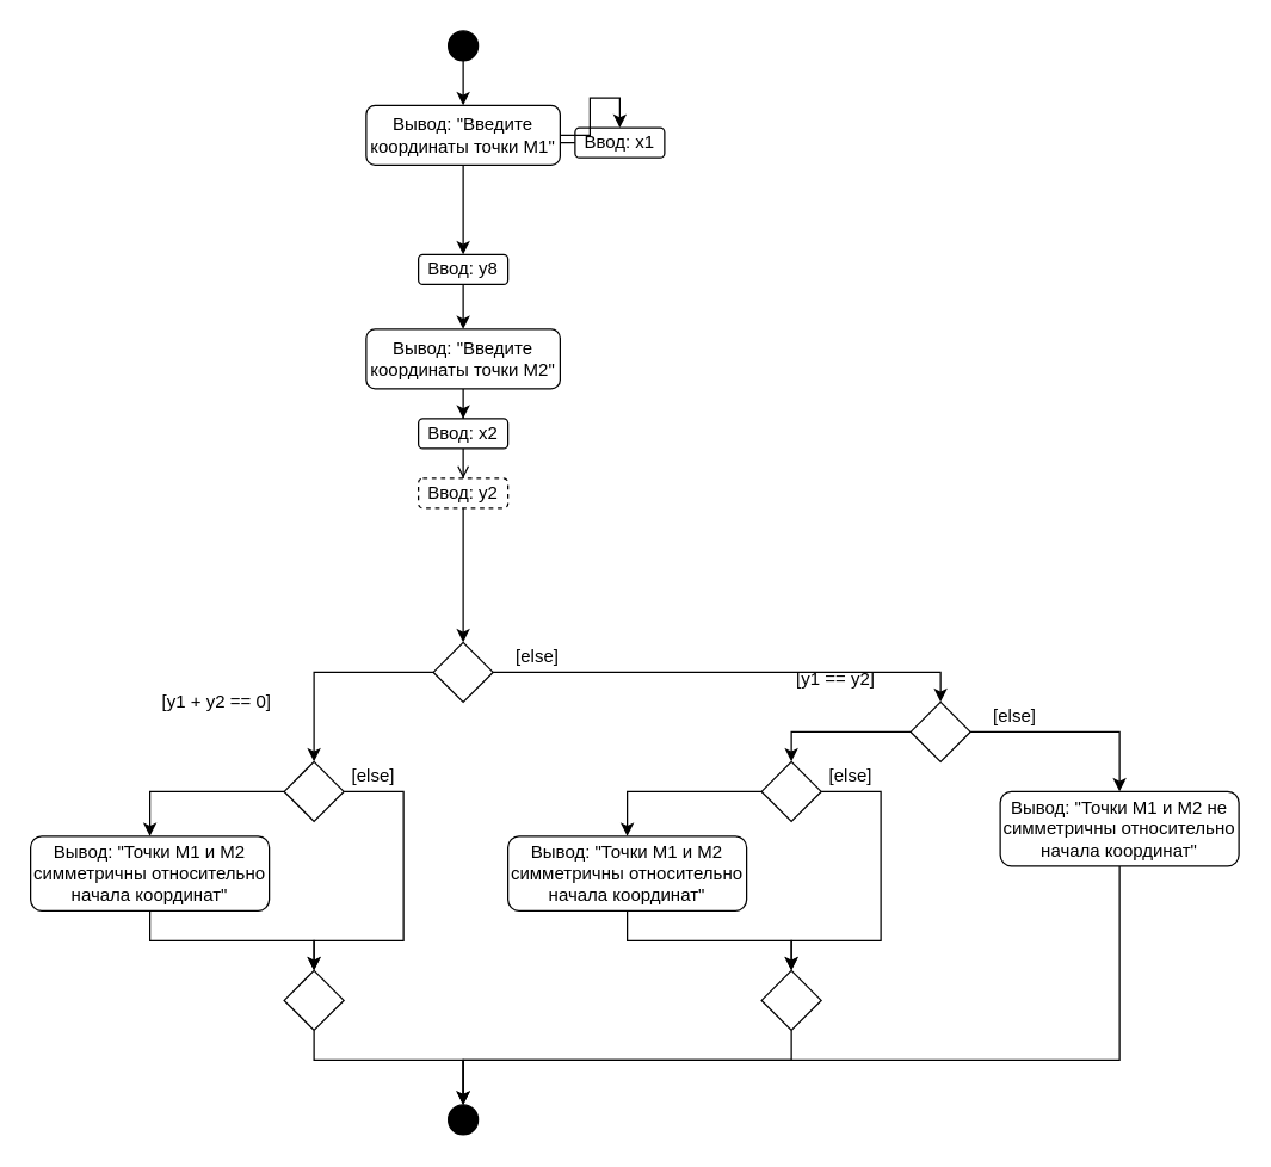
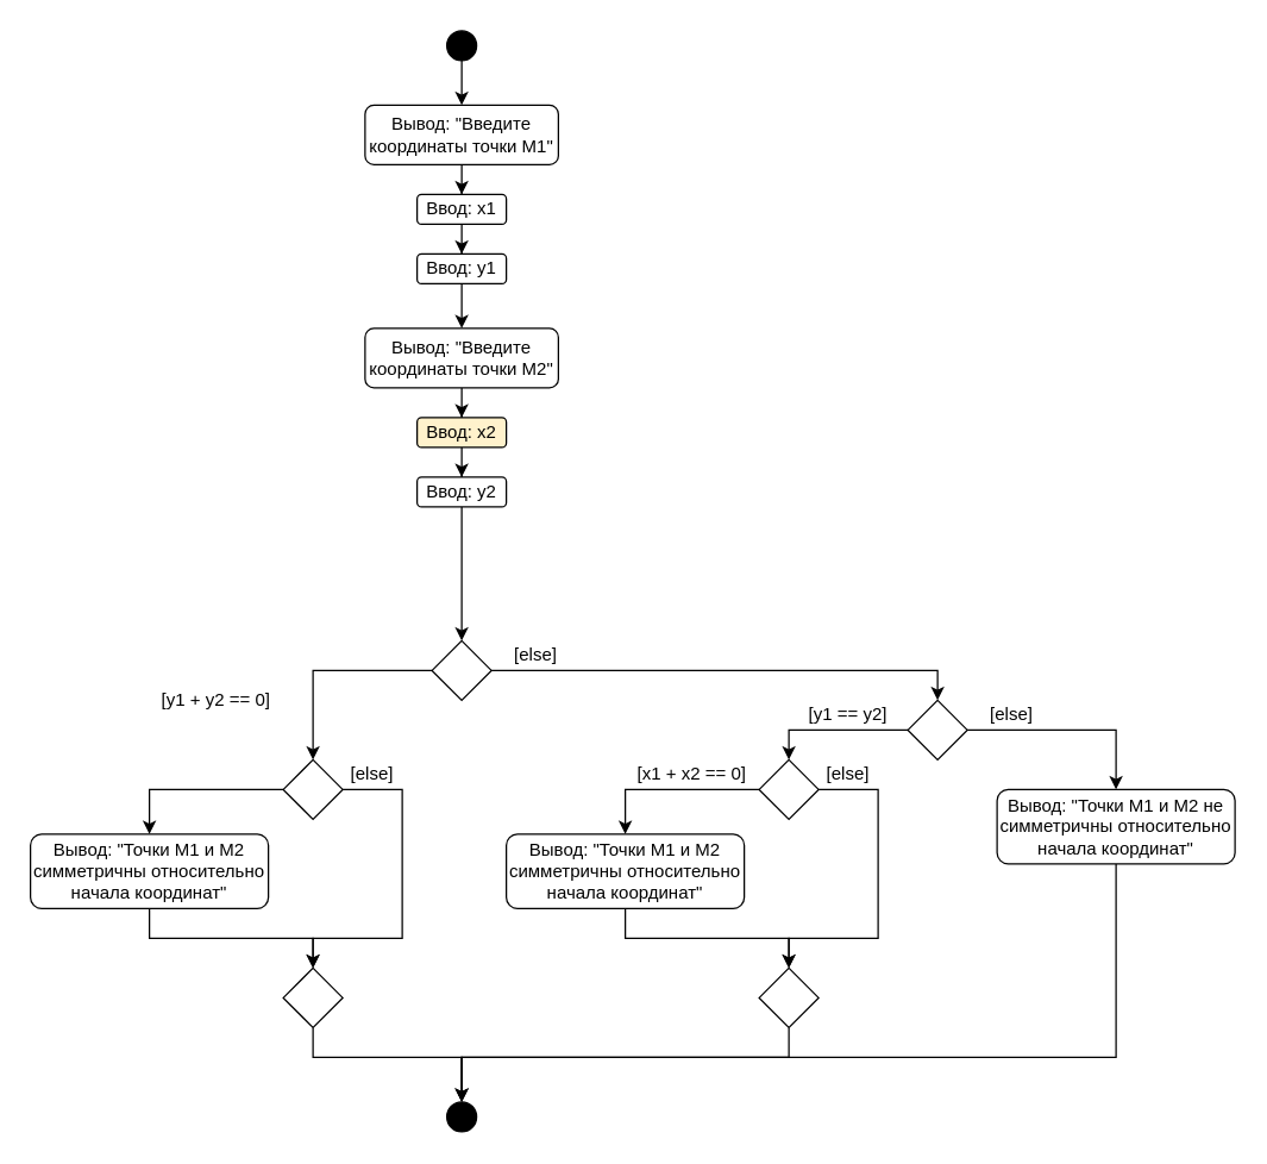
- <mxCell id="5" value="Ввод: x1" style="rounded=1;whiteSpace=wrap;html=1;" vertex="1" parent="1"><mxGeometry x="385" y="85" width="60" height="20" as="geometry" /></mxCell>
+ <mxCell id="5" value="Ввод: x1" style="rounded=1;whiteSpace=wrap;html=1;" vertex="1" parent="1"><mxGeometry x="280" y="130" width="60" height="20" as="geometry" /></mxCell>
- <mxCell id="7" value="Ввод: y8" style="rounded=1;whiteSpace=wrap;html=1;" vertex="1" parent="1"><mxGeometry x="280" y="170" width="60" height="20" as="geometry" /></mxCell>
+ <mxCell id="7" value="Ввод: y1" style="rounded=1;whiteSpace=wrap;html=1;" vertex="1" parent="1"><mxGeometry x="280" y="170" width="60" height="20" as="geometry" /></mxCell>
- <mxCell id="11" value="Ввод: x2" style="rounded=1;whiteSpace=wrap;html=1;" vertex="1" parent="1"><mxGeometry x="280" y="280" width="60" height="20" as="geometry" /></mxCell>
+ <mxCell id="11" value="Ввод: x2" style="rounded=1;whiteSpace=wrap;html=1;fillColor=#fff2cc;" vertex="1" parent="1"><mxGeometry x="280" y="280" width="60" height="20" as="geometry" /></mxCell>
- <mxCell id="10" style="edgeStyle=orthogonalEdgeStyle;rounded=0;orthogonalLoop=1;jettySize=auto;html=1;entryX=0.5;entryY=0;entryDx=0;entryDy=0;endArrow=open;" edge="1" parent="1" source="11" target="13"><mxGeometry relative="1" as="geometry" /></mxCell>
+ <mxCell id="10" style="edgeStyle=orthogonalEdgeStyle;rounded=0;orthogonalLoop=1;jettySize=auto;html=1;entryX=0.5;entryY=0;entryDx=0;entryDy=0;" edge="1" parent="1" source="11" target="13"><mxGeometry relative="1" as="geometry" /></mxCell>
- <mxCell id="13" value="Ввод: y2" style="rounded=1;whiteSpace=wrap;html=1;dashed=1;" vertex="1" parent="1"><mxGeometry x="280" y="320" width="60" height="20" as="geometry" /></mxCell>
+ <mxCell id="13" value="Ввод: y2" style="rounded=1;whiteSpace=wrap;html=1;" vertex="1" parent="1"><mxGeometry x="280" y="320" width="60" height="20" as="geometry" /></mxCell>
- <mxCell id="41" value="[y1 == y2]" style="text;html=1;strokeColor=none;fillColor=none;align=center;verticalAlign=middle;whiteSpace=wrap;rounded=0;" vertex="1" parent="1"><mxGeometry x="530" y="445" width="60" height="20" as="geometry" /></mxCell>
+ <mxCell id="41" value="[y1 == y2]" style="text;html=1;strokeColor=none;fillColor=none;align=center;verticalAlign=middle;whiteSpace=wrap;rounded=0;" vertex="1" parent="1"><mxGeometry x="540" y="470" width="60" height="20" as="geometry" /></mxCell>
+ <mxCell id="37" value="[x1 + x2 == 0]" style="text;html=1;strokeColor=none;fillColor=none;align=center;verticalAlign=middle;whiteSpace=wrap;rounded=0;" vertex="1" parent="1"><mxGeometry x="420" y="510" width="90" height="20" as="geometry" /></mxCell>
